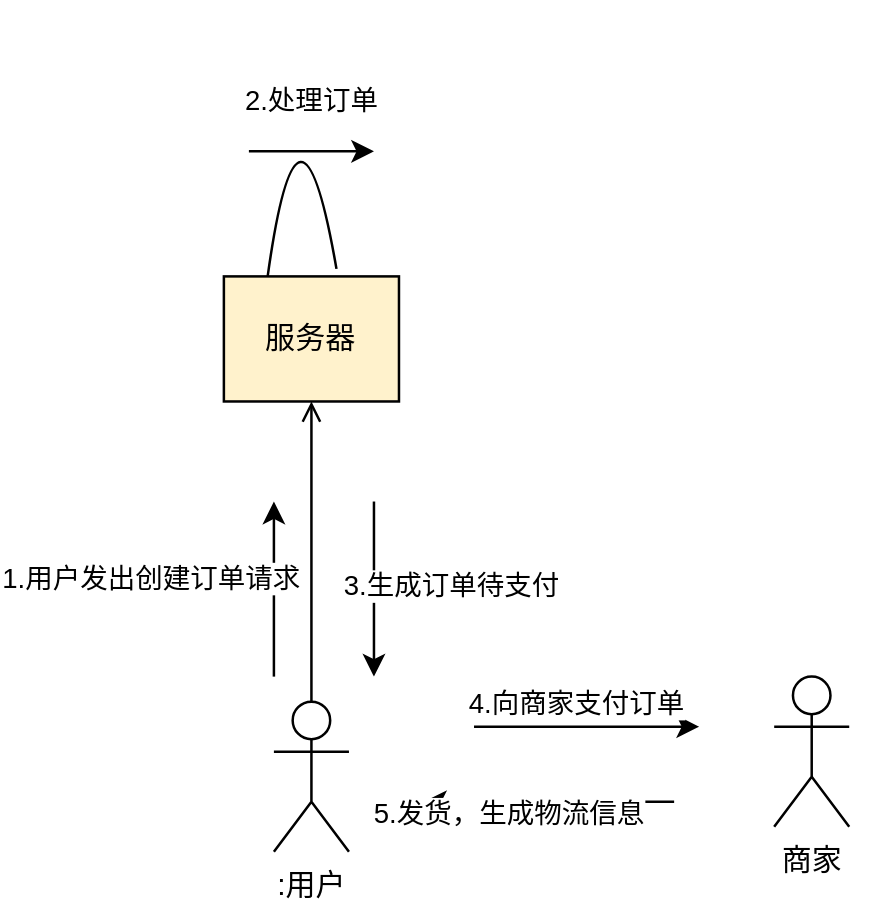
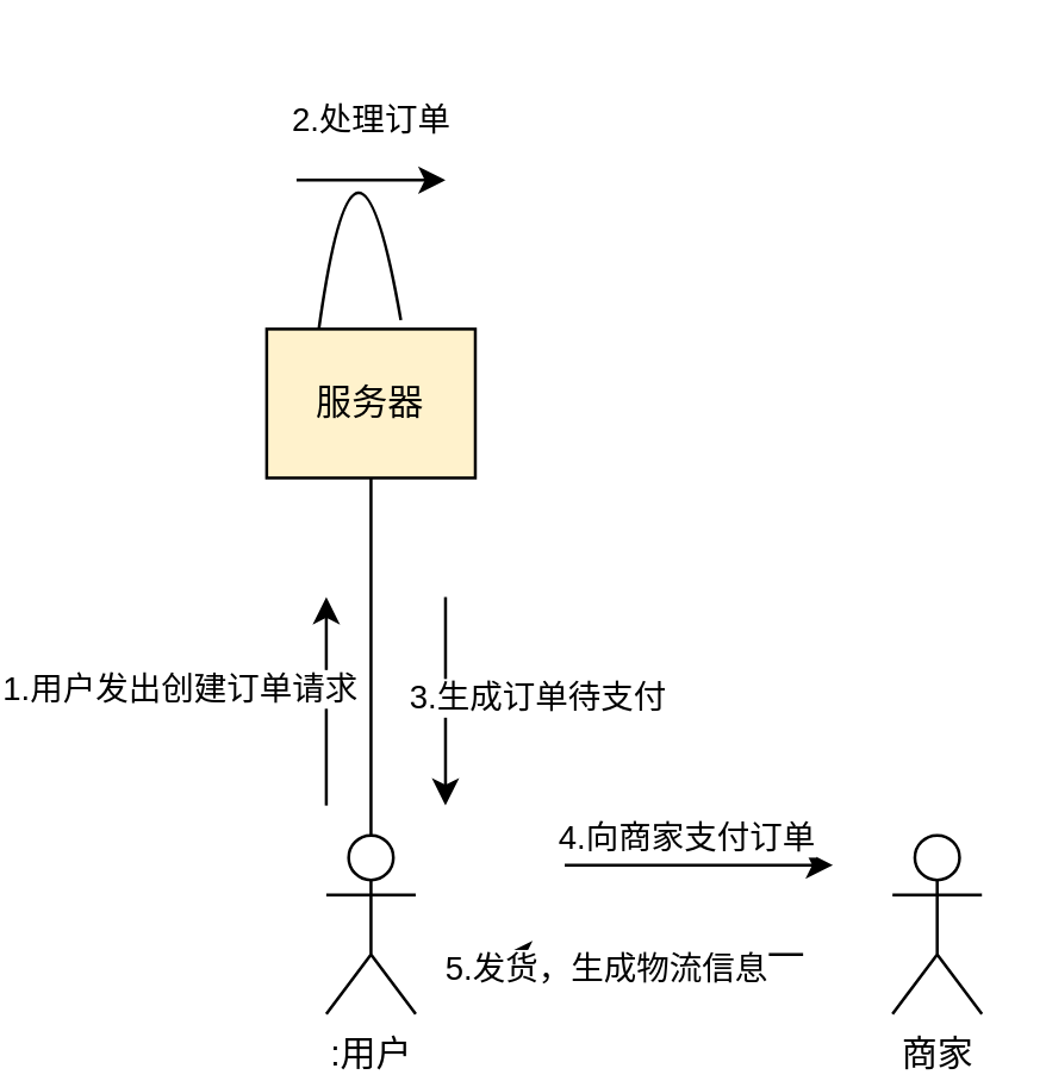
- <mxCell id="4" value="" style="endArrow=open;html=1;rounded=0;entryX=0.5;entryY=1;entryDx=0;entryDy=0;exitX=0.5;exitY=0;exitDx=0;exitDy=0;exitPerimeter=0;" edge="1" parent="1" source="2" target="3"><mxGeometry width="50" height="50" relative="1" as="geometry"><mxPoint x="30" y="330" as="sourcePoint" /><mxPoint x="80" y="280" as="targetPoint" /></mxGeometry></mxCell>
+ <mxCell id="4" value="" style="endArrow=none;html=1;rounded=0;entryX=0.5;entryY=1;entryDx=0;entryDy=0;exitX=0.5;exitY=0;exitDx=0;exitDy=0;exitPerimeter=0;" edge="1" parent="1" source="2" target="3"><mxGeometry width="50" height="50" relative="1" as="geometry"><mxPoint x="30" y="330" as="sourcePoint" /><mxPoint x="80" y="280" as="targetPoint" /></mxGeometry></mxCell>
- <mxCell id="12" value="商家" style="shape=umlActor;verticalLabelPosition=bottom;verticalAlign=top;html=1;outlineConnect=0;" vertex="1" parent="1"><mxGeometry x="240" y="270" width="30" height="60" as="geometry" /></mxCell>
+ <mxCell id="12" value="商家" style="shape=umlActor;verticalLabelPosition=bottom;verticalAlign=top;html=1;outlineConnect=0;" vertex="1" parent="1"><mxGeometry x="230" y="280" width="30" height="60" as="geometry" /></mxCell>
